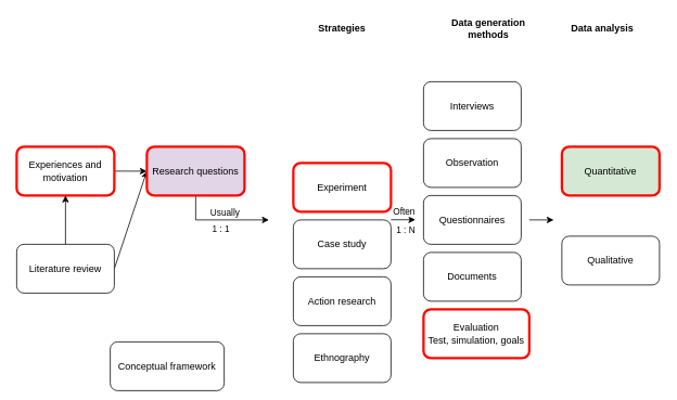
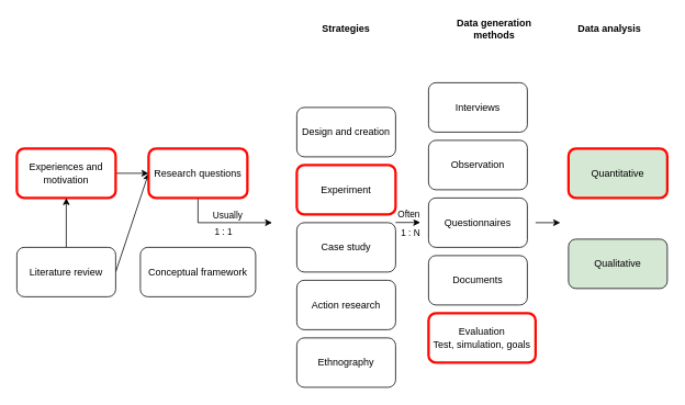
+ <mxCell id="12" value="Design and creation" style="rounded=1;whiteSpace=wrap;html=1;" vertex="1" parent="1"><mxGeometry x="360" y="130" width="120" height="60" as="geometry" /></mxCell>
- <mxCell id="10" value="Research questions" style="rounded=1;whiteSpace=wrap;html=1;strokeColor=#FF0800;strokeWidth=3;fillColor=#e1d5e7;" vertex="1" parent="1"><mxGeometry x="180" y="180" width="120" height="60" as="geometry" /></mxCell>
+ <mxCell id="10" value="Research questions" style="rounded=1;whiteSpace=wrap;html=1;strokeColor=#FF0800;strokeWidth=3;" vertex="1" parent="1"><mxGeometry x="180" y="180" width="120" height="60" as="geometry" /></mxCell>
- <mxCell id="23" value="Qualitative" style="rounded=1;whiteSpace=wrap;html=1;" vertex="1" parent="1"><mxGeometry x="690" y="290" width="120" height="60" as="geometry" /></mxCell>
+ <mxCell id="23" value="Qualitative" style="rounded=1;whiteSpace=wrap;html=1;fillColor=#d5e8d4;" vertex="1" parent="1"><mxGeometry x="690" y="290" width="120" height="60" as="geometry" /></mxCell>
- <mxCell id="11" value="Conceptual framework" style="rounded=1;whiteSpace=wrap;html=1;" vertex="1" parent="1"><mxGeometry x="135" y="420" width="140" height="60" as="geometry" /></mxCell>
+ <mxCell id="11" value="Conceptual framework" style="rounded=1;whiteSpace=wrap;html=1;" vertex="1" parent="1"><mxGeometry x="170" y="300" width="140" height="60" as="geometry" /></mxCell>
